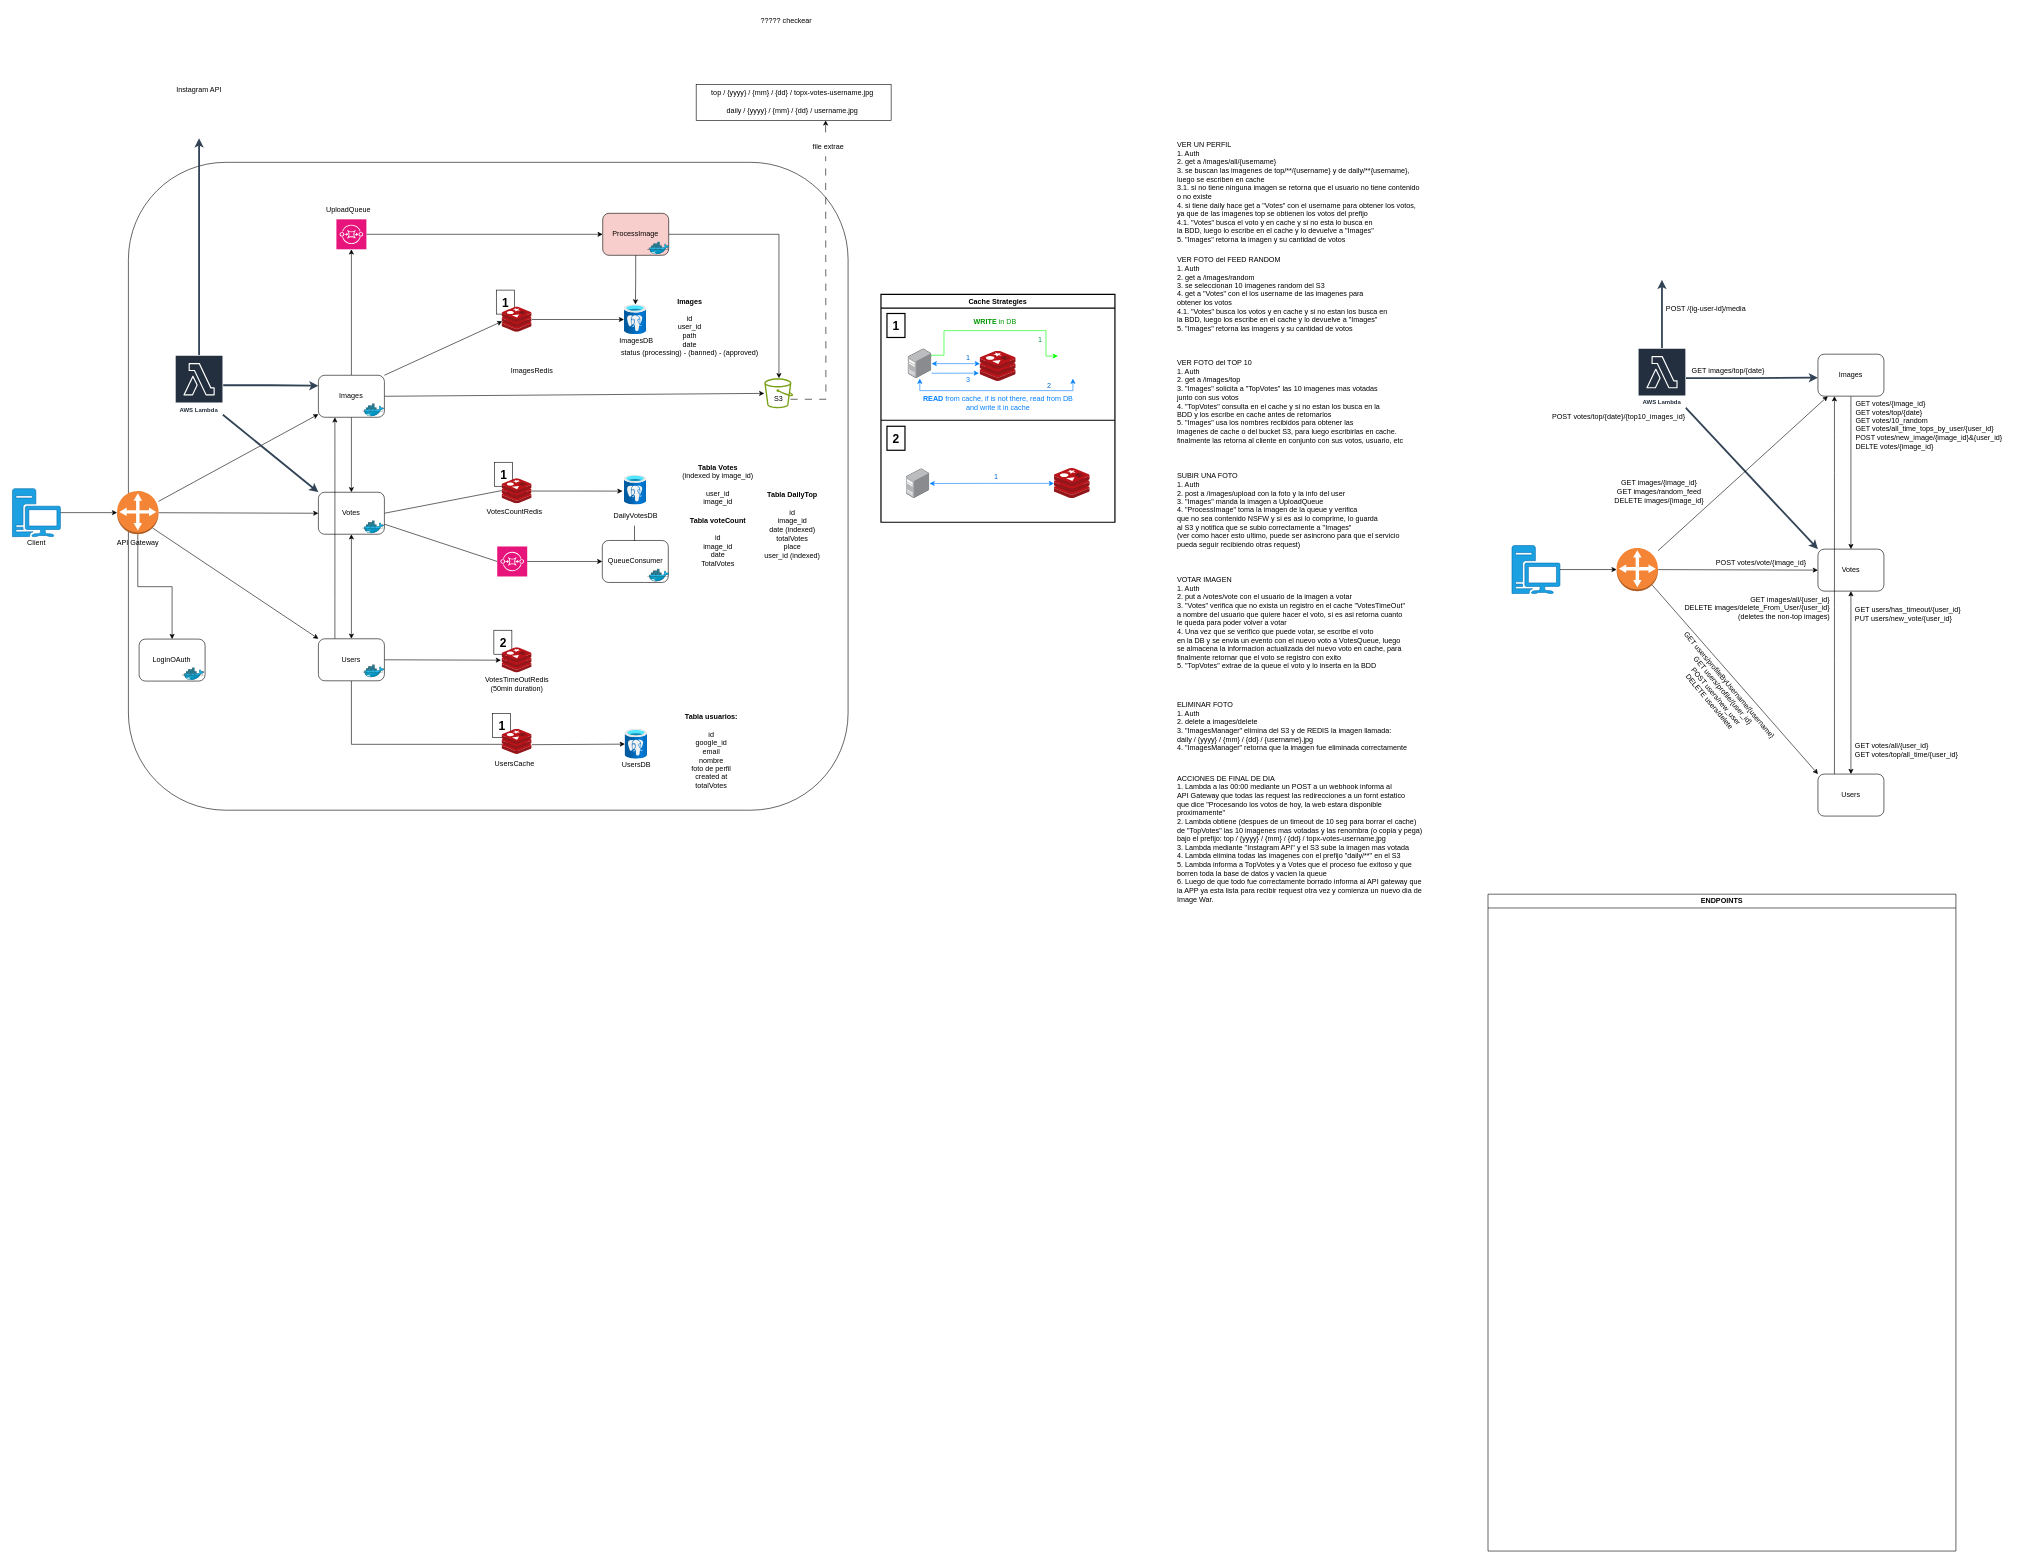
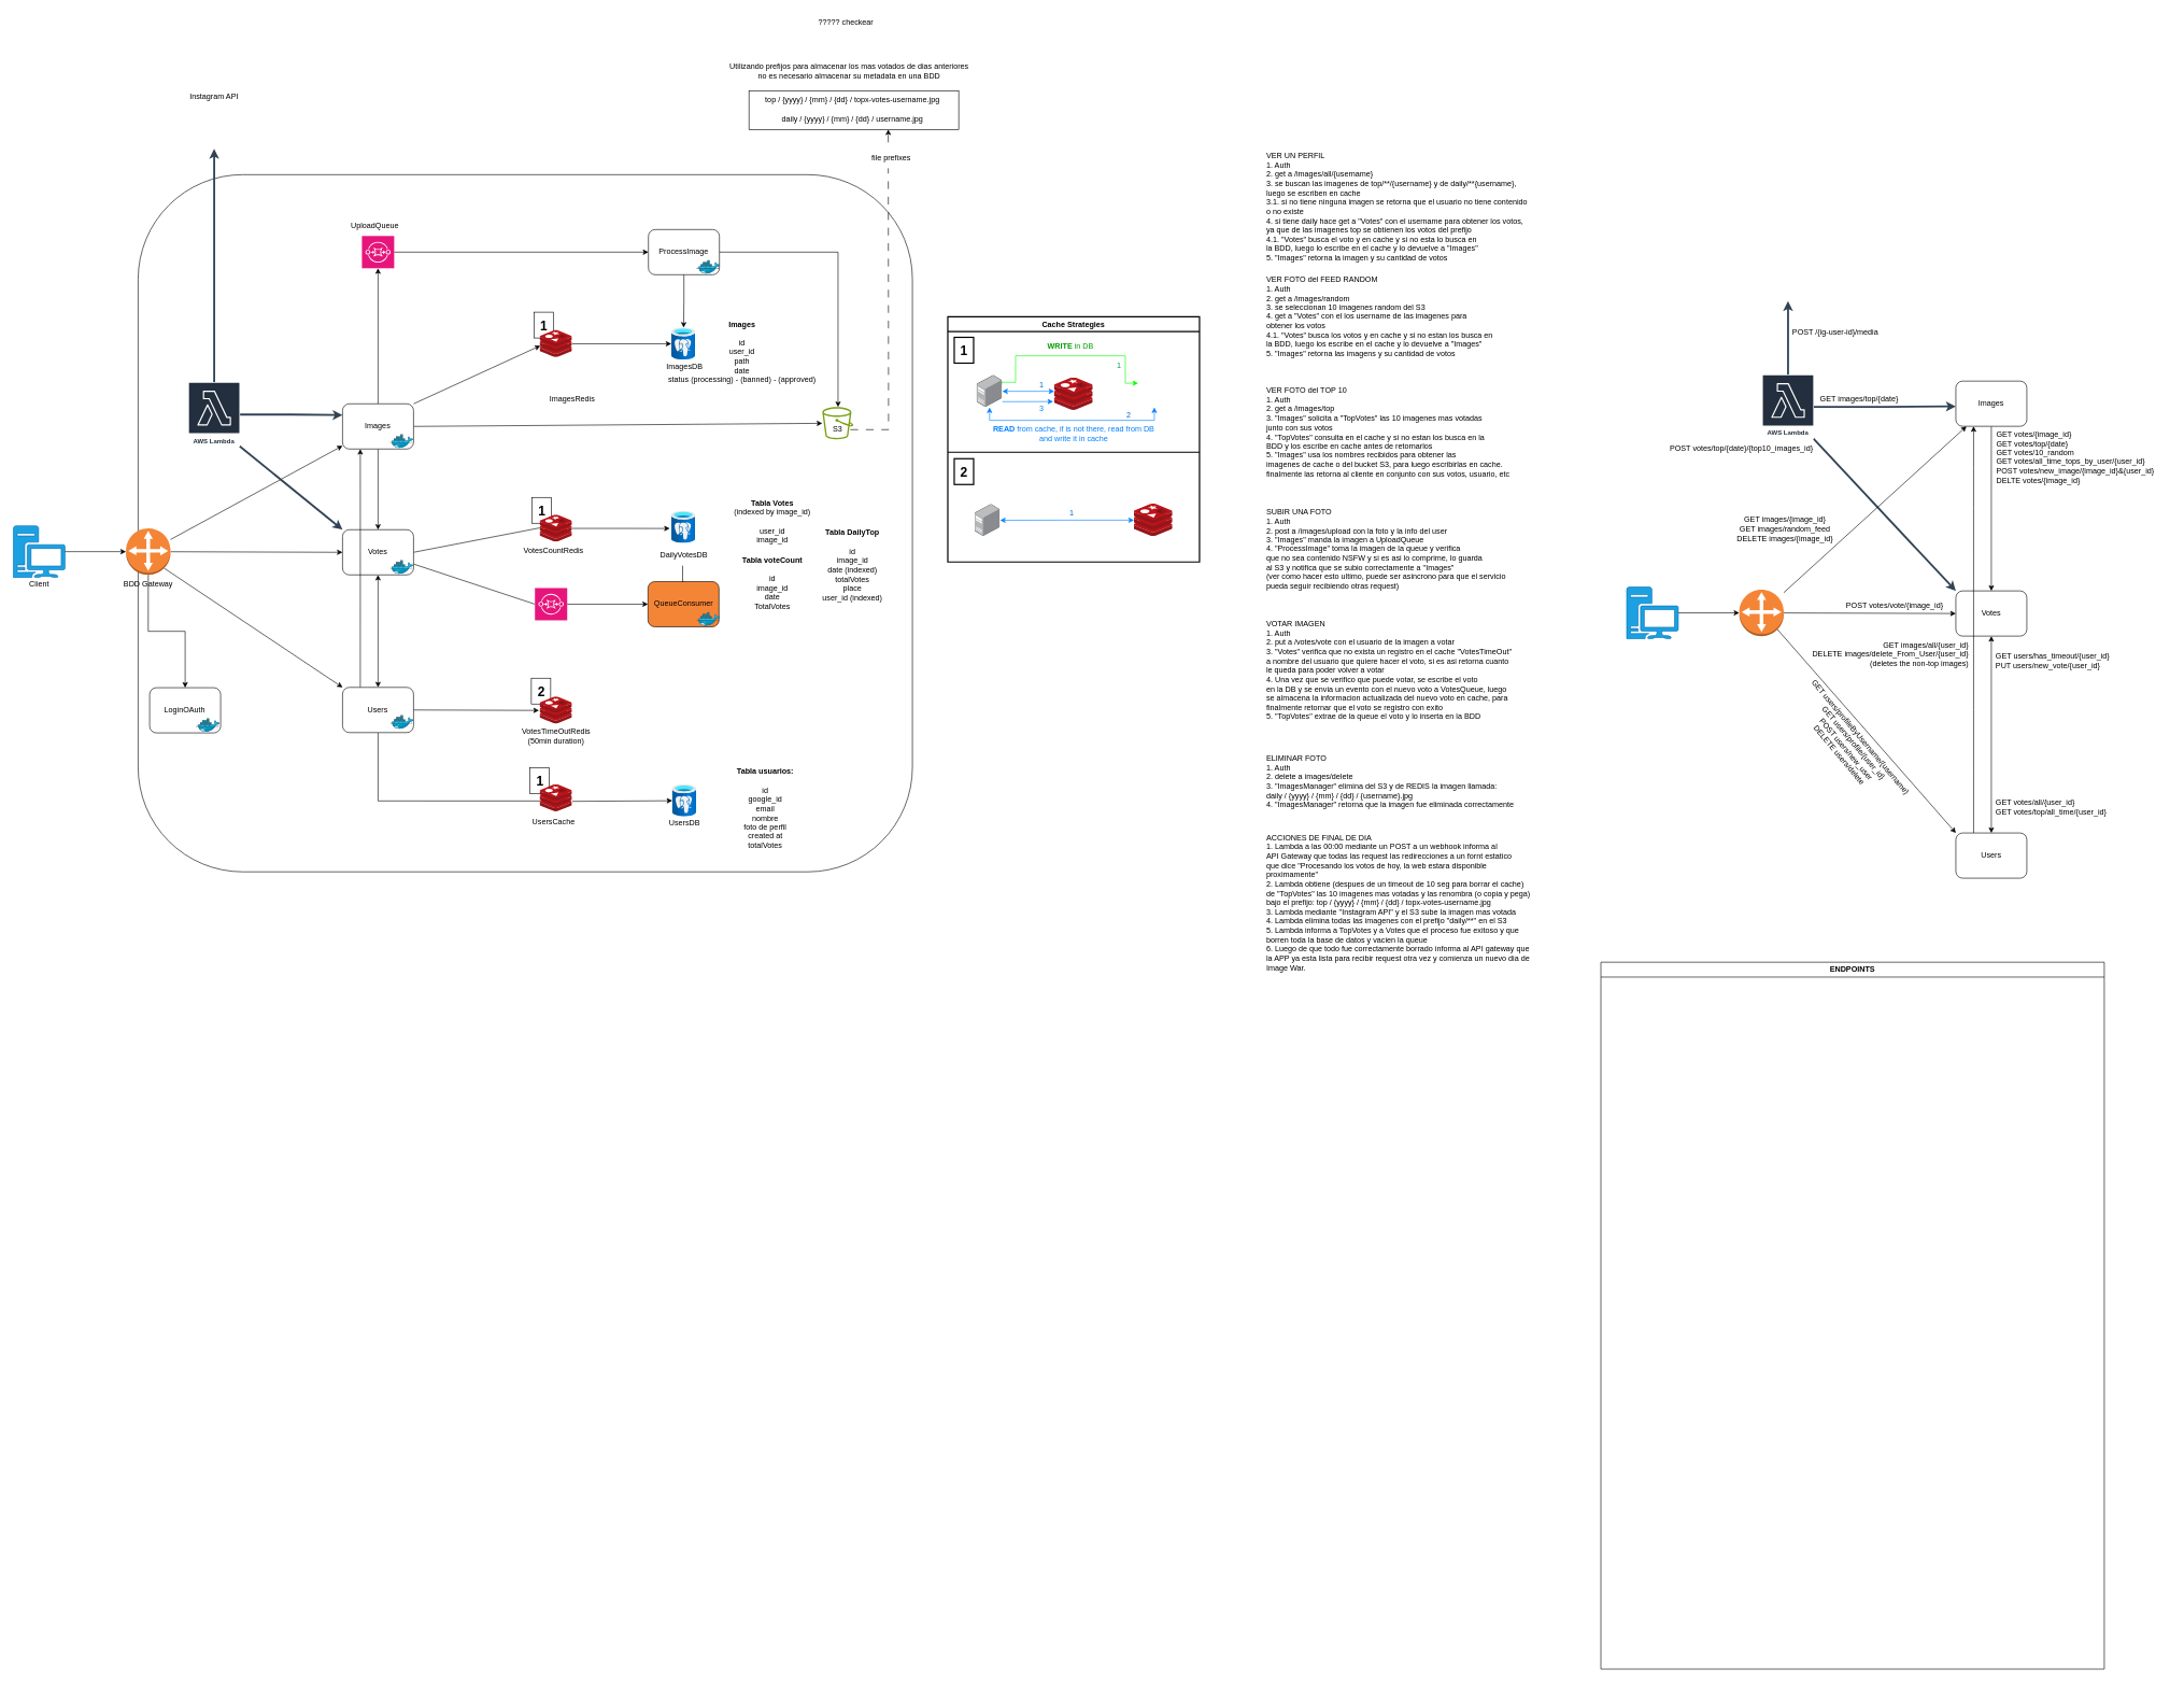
+ <mxCell id="66" value="Utilizando prefijos para almacenar los mas votados de dias anteriores&lt;div&gt;no es necesario almacenar su metadata en una BDD&lt;/div&gt;" style="text;html=1;align=center;verticalAlign=middle;resizable=0;points=[];autosize=1;strokeColor=none;fillColor=none;" parent="1" vertex="1"><mxGeometry x="1120" y="90" width="390" height="40" as="geometry" /></mxCell>
- <mxCell id="65" value="file extrae" style="text;html=1;align=center;verticalAlign=middle;resizable=0;points=[];autosize=1;strokeColor=none;fillColor=default;" parent="1" vertex="1"><mxGeometry x="1340" y="230" width="80" height="30" as="geometry" /></mxCell>
+ <mxCell id="65" value="file prefixes" style="text;html=1;align=center;verticalAlign=middle;resizable=0;points=[];autosize=1;strokeColor=none;fillColor=default;" parent="1" vertex="1"><mxGeometry x="1340" y="230" width="80" height="30" as="geometry" /></mxCell>
- <mxCell id="31" value="ProcessImage" style="rounded=1;whiteSpace=wrap;html=1;verticalAlign=middle;horizontal=1;fontSize=12;labelPosition=center;verticalLabelPosition=middle;align=center;fillColor=#f8cecc;" parent="1" vertex="1"><mxGeometry x="1004.22" y="355" width="110" height="70" as="geometry" /></mxCell>
+ <mxCell id="31" value="ProcessImage" style="rounded=1;whiteSpace=wrap;html=1;verticalAlign=middle;horizontal=1;fontSize=12;labelPosition=center;verticalLabelPosition=middle;align=center;" parent="1" vertex="1"><mxGeometry x="1004.22" y="355" width="110" height="70" as="geometry" /></mxCell>
- <mxCell id="12" value="API Gateway" style="text;html=1;align=center;verticalAlign=middle;resizable=0;points=[];autosize=1;strokeColor=none;fillColor=none;" parent="1" vertex="1"><mxGeometry x="184.24" y="890" width="90" height="30" as="geometry" /></mxCell>
+ <mxCell id="12" value="BDD Gateway" style="text;html=1;align=center;verticalAlign=middle;resizable=0;points=[];autosize=1;strokeColor=none;fillColor=none;" parent="1" vertex="1"><mxGeometry x="184.24" y="890" width="90" height="30" as="geometry" /></mxCell>
- <mxCell id="99" value="QueueConsumer" style="rounded=1;whiteSpace=wrap;html=1;verticalAlign=middle;horizontal=1;fontSize=12;labelPosition=center;verticalLabelPosition=middle;align=center;" parent="1" vertex="1"><mxGeometry x="1003.53" y="900.38" width="110" height="70" as="geometry" /></mxCell>
+ <mxCell id="99" value="QueueConsumer" style="rounded=1;whiteSpace=wrap;html=1;verticalAlign=middle;horizontal=1;fontSize=12;labelPosition=center;verticalLabelPosition=middle;align=center;fillColor=#f58536;" parent="1" vertex="1"><mxGeometry x="1003.53" y="900.38" width="110" height="70" as="geometry" /></mxCell>
